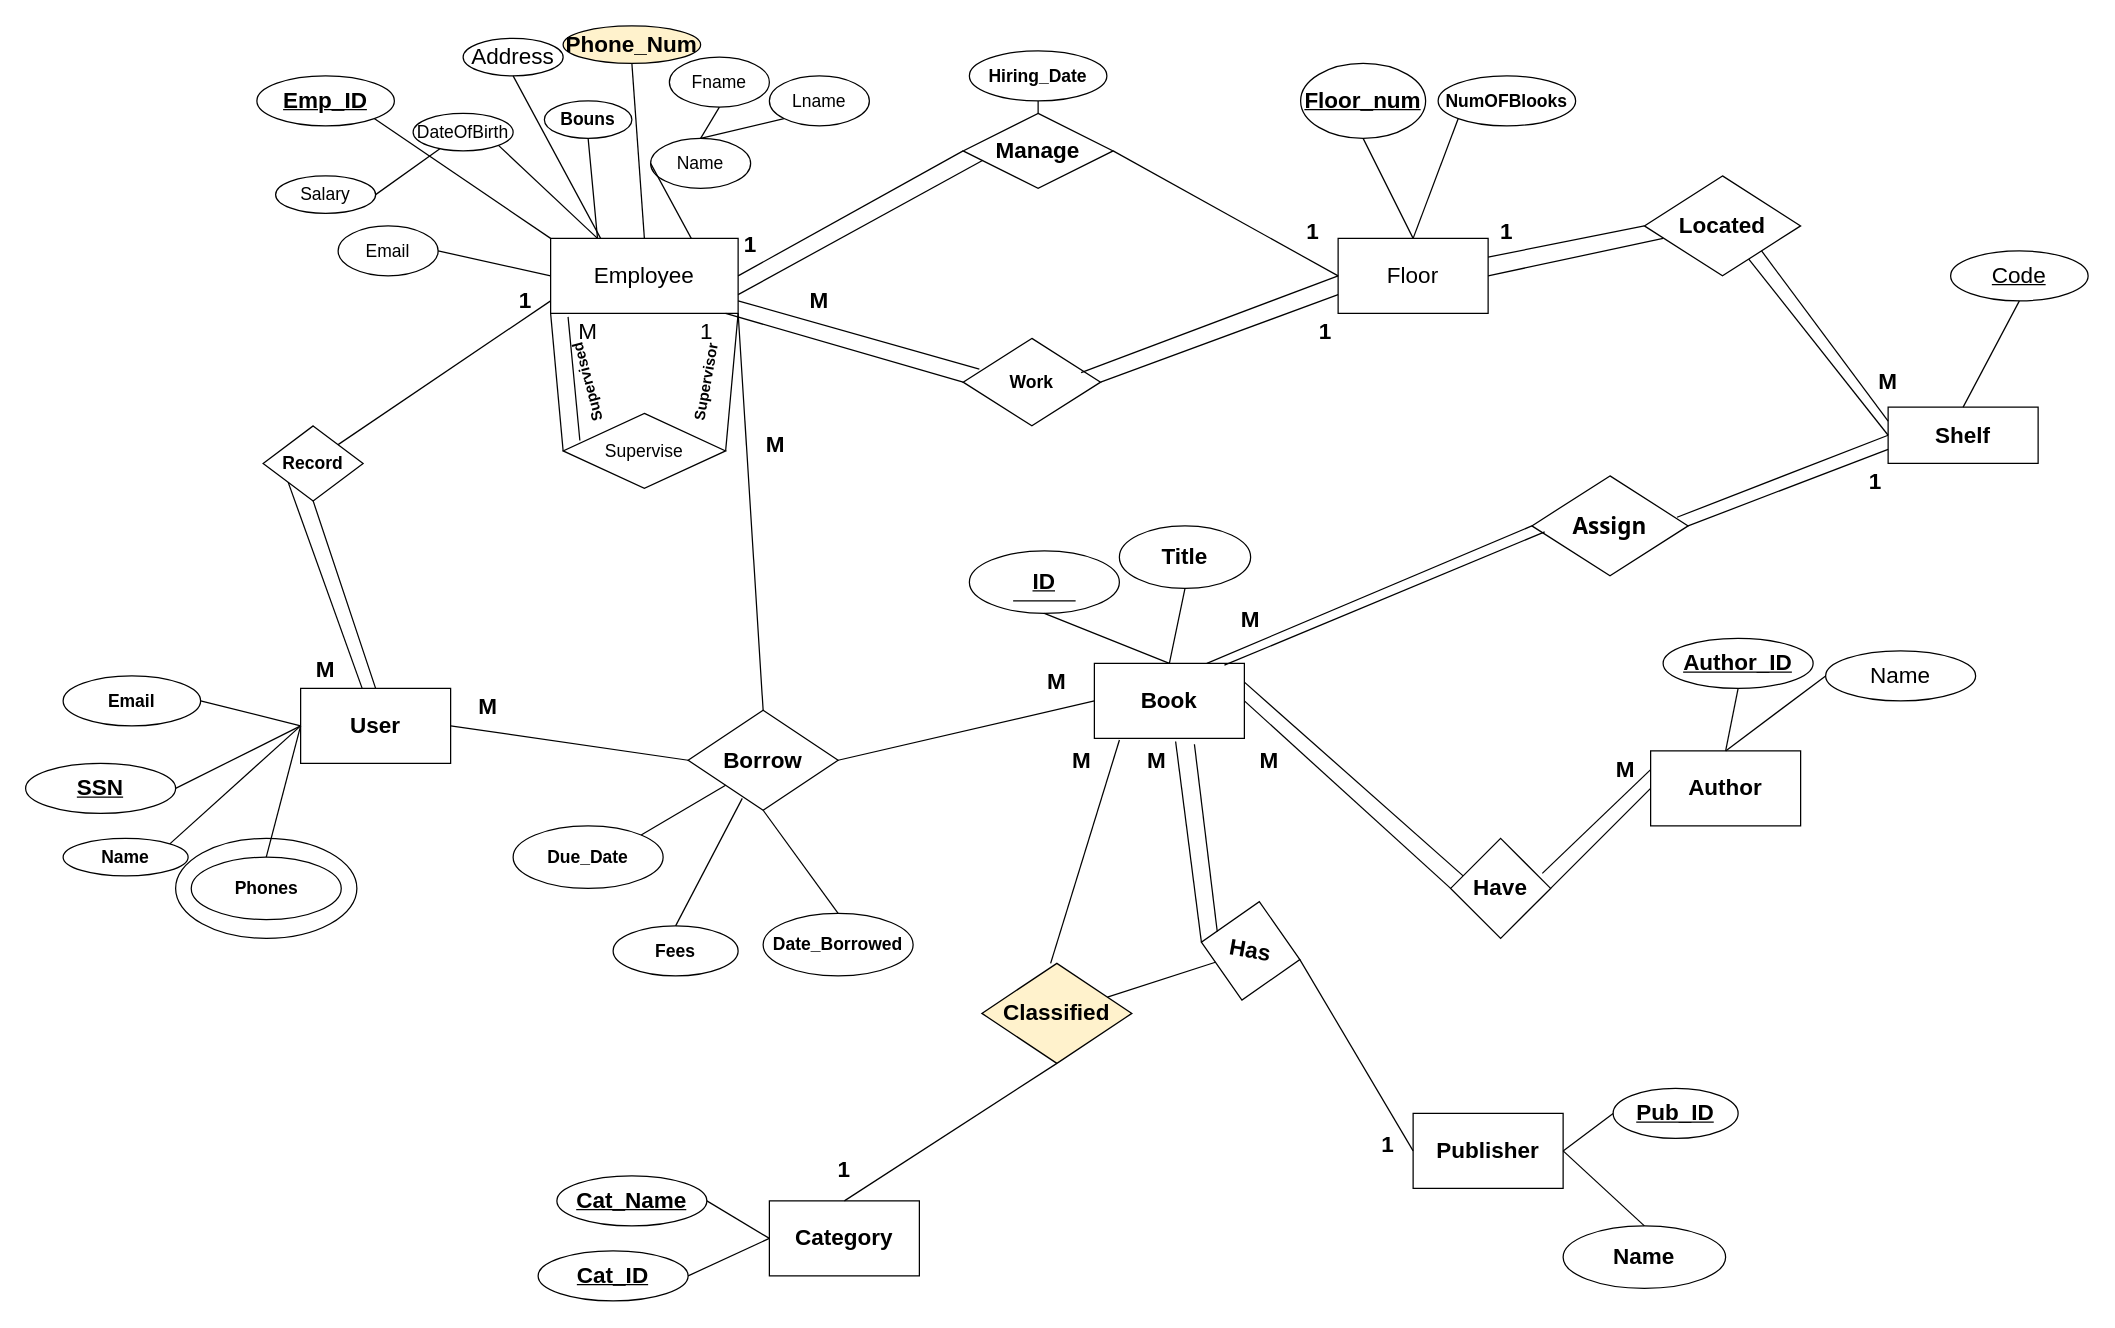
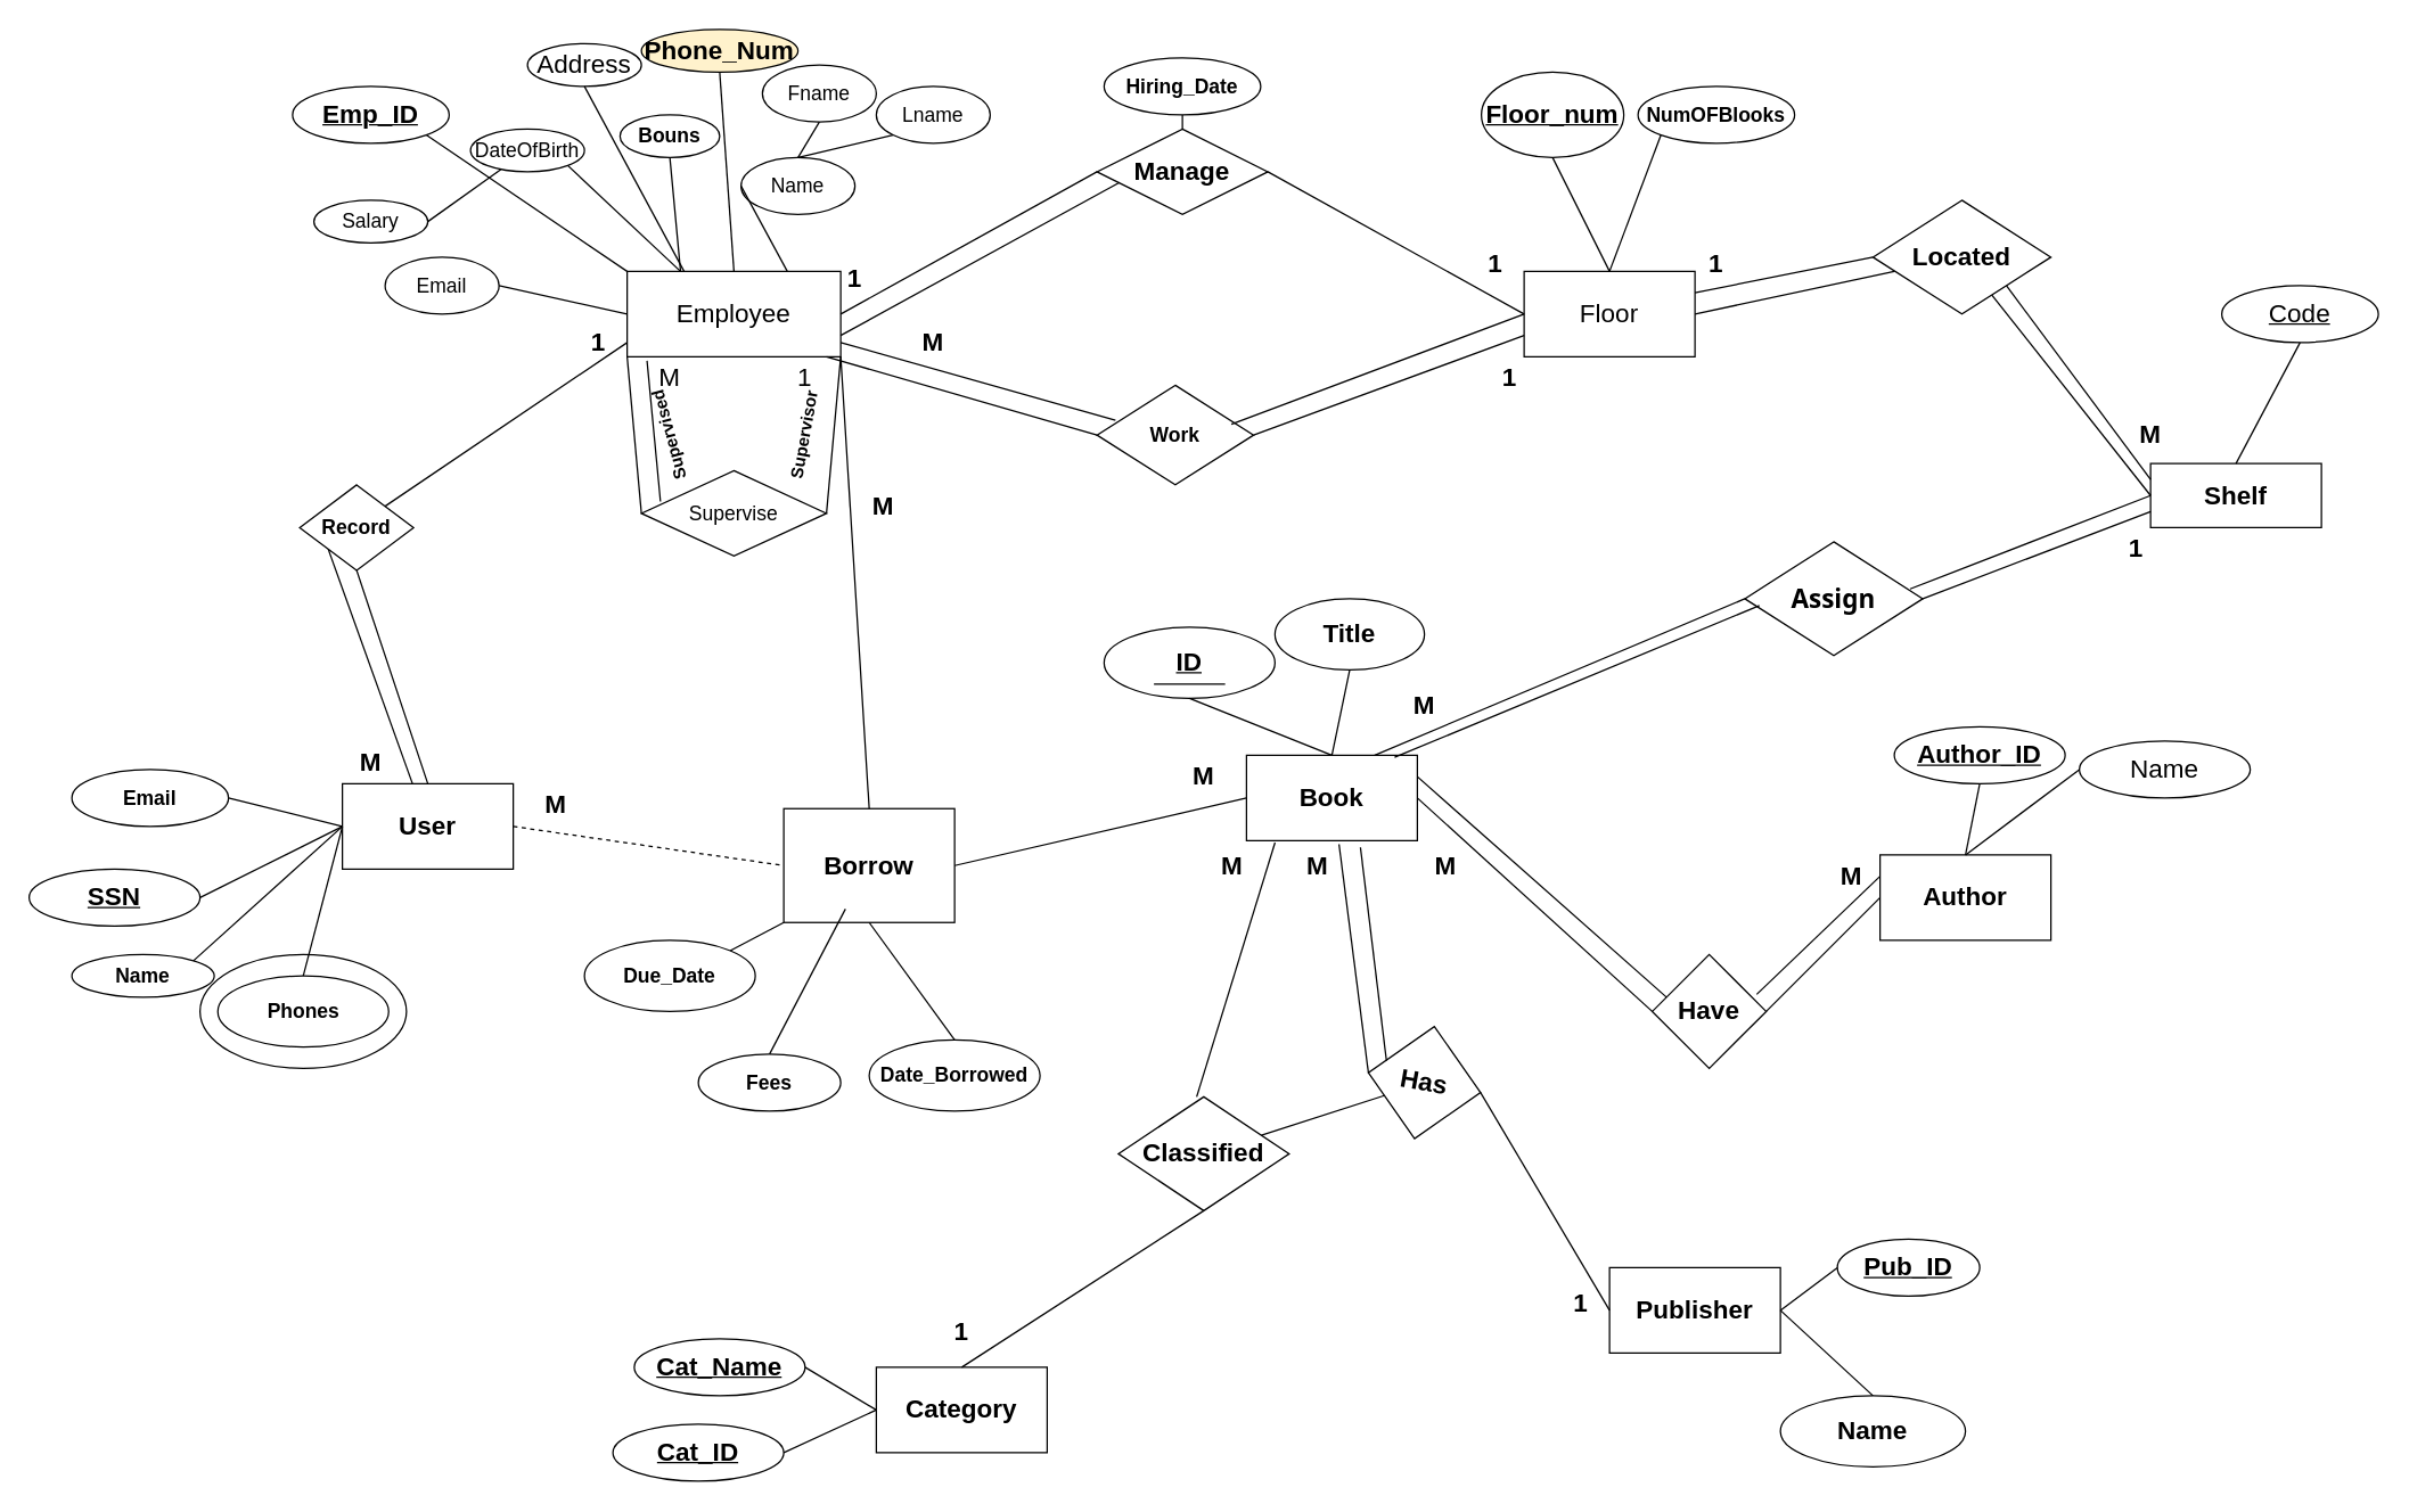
- <mxCell id="74" value="" style="endArrow=none;html=1;rounded=0;exitX=1;exitY=0.5;exitDx=0;exitDy=0;entryX=0;entryY=0.5;entryDx=0;entryDy=0;" edge="1" parent="1" source="52" target="73"><mxGeometry width="50" height="50" relative="1" as="geometry"><mxPoint x="670" y="640" as="sourcePoint" /><mxPoint x="720" y="590" as="targetPoint" /></mxGeometry></mxCell>
+ <mxCell id="74" value="" style="endArrow=none;html=1;rounded=0;exitX=1;exitY=0.5;exitDx=0;exitDy=0;entryX=0;entryY=0.5;entryDx=0;entryDy=0;dashed=1;" edge="1" parent="1" source="52" target="73"><mxGeometry width="50" height="50" relative="1" as="geometry"><mxPoint x="670" y="640" as="sourcePoint" /><mxPoint x="720" y="590" as="targetPoint" /></mxGeometry></mxCell>
- <mxCell id="73" value="&lt;font style=&quot;font-size: 18px;&quot;&gt;&lt;b&gt;Borrow&lt;/b&gt;&lt;/font&gt;" style="rhombus;whiteSpace=wrap;html=1;" vertex="1" parent="1"><mxGeometry x="550" y="567.5" width="120" height="80" as="geometry" /></mxCell>
+ <mxCell id="73" value="&lt;font style=&quot;font-size: 18px;&quot;&gt;&lt;b&gt;Borrow&lt;/b&gt;&lt;/font&gt;" style="whiteSpace=wrap;html=1;rounded=0;" vertex="1" parent="1"><mxGeometry x="550" y="567.5" width="120" height="80" as="geometry" /></mxCell>
- <mxCell id="110" value="&lt;font style=&quot;font-size: 18px;&quot;&gt;&lt;b&gt;Classified&lt;/b&gt;&lt;/font&gt;" style="rhombus;whiteSpace=wrap;html=1;fillColor=#fff2cc;" vertex="1" parent="1"><mxGeometry x="785" y="770" width="120" height="80" as="geometry" /></mxCell>
+ <mxCell id="110" value="&lt;font style=&quot;font-size: 18px;&quot;&gt;&lt;b&gt;Classified&lt;/b&gt;&lt;/font&gt;" style="rhombus;whiteSpace=wrap;html=1;" vertex="1" parent="1"><mxGeometry x="785" y="770" width="120" height="80" as="geometry" /></mxCell>
